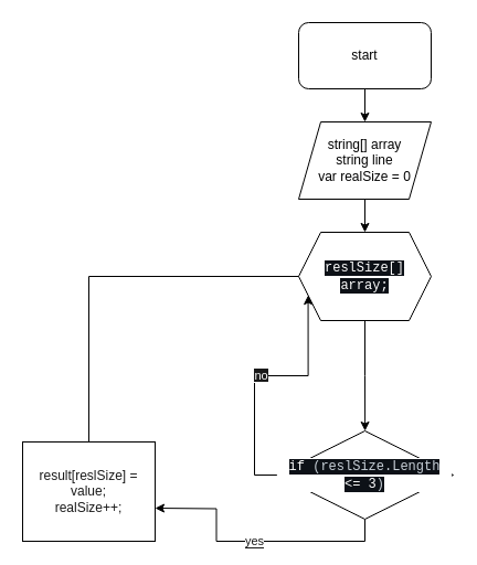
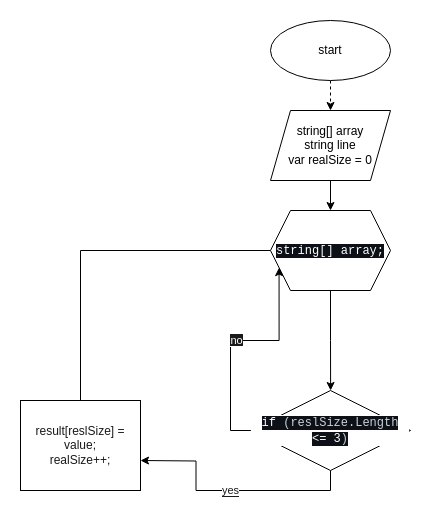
- <mxCell id="3" value="start" style="rounded=1;whiteSpace=wrap;html=1;" vertex="1" parent="1"><mxGeometry x="270" y="20" width="120" height="60" as="geometry" /></mxCell>
+ <mxCell id="3" value="start" style="ellipse;whiteSpace=wrap;html=1;" vertex="1" parent="1"><mxGeometry x="270" y="20" width="120" height="60" as="geometry" /></mxCell>
- <mxCell id="2" style="edgeStyle=orthogonalEdgeStyle;rounded=0;orthogonalLoop=1;jettySize=auto;html=1;exitX=0.5;exitY=1;exitDx=0;exitDy=0;entryX=0.5;entryY=0;entryDx=0;entryDy=0;" edge="1" parent="1" source="3" target="5"><mxGeometry relative="1" as="geometry" /></mxCell>
+ <mxCell id="2" style="edgeStyle=orthogonalEdgeStyle;rounded=0;orthogonalLoop=1;jettySize=auto;html=1;exitX=0.5;exitY=1;exitDx=0;exitDy=0;entryX=0.5;entryY=0;entryDx=0;entryDy=0;dashed=1;" edge="1" parent="1" source="3" target="5"><mxGeometry relative="1" as="geometry" /></mxCell>
- <mxCell id="7" value="&lt;font color=&quot;#ffffff&quot;&gt;&lt;span style=&quot;box-sizing: border-box; font-family: ui-monospace, SFMono-Regular, &amp;quot;SF Mono&amp;quot;, Menlo, Consolas, &amp;quot;Liberation Mono&amp;quot;, monospace; text-align: start; background-color: rgb(13, 17, 23);&quot; class=&quot;pl-k&quot;&gt;reslSize&lt;/span&gt;&lt;span style=&quot;font-family: ui-monospace, SFMono-Regular, &amp;quot;SF Mono&amp;quot;, Menlo, Consolas, &amp;quot;Liberation Mono&amp;quot;, monospace; text-align: start; background-color: rgb(13, 17, 23);&quot;&gt;[] &lt;/span&gt;&lt;span style=&quot;box-sizing: border-box; font-family: ui-monospace, SFMono-Regular, &amp;quot;SF Mono&amp;quot;, Menlo, Consolas, &amp;quot;Liberation Mono&amp;quot;, monospace; text-align: start; background-color: rgb(13, 17, 23);&quot; class=&quot;pl-en&quot;&gt;array&lt;/span&gt;&lt;span style=&quot;font-family: ui-monospace, SFMono-Regular, &amp;quot;SF Mono&amp;quot;, Menlo, Consolas, &amp;quot;Liberation Mono&amp;quot;, monospace; text-align: start; background-color: rgb(13, 17, 23);&quot;&gt;;&lt;/span&gt;&lt;/font&gt;" style="shape=hexagon;perimeter=hexagonPerimeter2;whiteSpace=wrap;html=1;fixedSize=1;" vertex="1" parent="1"><mxGeometry x="270" y="210" width="120" height="80" as="geometry" /></mxCell>
+ <mxCell id="7" value="&lt;font color=&quot;#ffffff&quot;&gt;&lt;span style=&quot;box-sizing: border-box; font-family: ui-monospace, SFMono-Regular, &amp;quot;SF Mono&amp;quot;, Menlo, Consolas, &amp;quot;Liberation Mono&amp;quot;, monospace; text-align: start; background-color: rgb(13, 17, 23);&quot; class=&quot;pl-k&quot;&gt;string&lt;/span&gt;&lt;span style=&quot;font-family: ui-monospace, SFMono-Regular, &amp;quot;SF Mono&amp;quot;, Menlo, Consolas, &amp;quot;Liberation Mono&amp;quot;, monospace; text-align: start; background-color: rgb(13, 17, 23);&quot;&gt;[] &lt;/span&gt;&lt;span style=&quot;box-sizing: border-box; font-family: ui-monospace, SFMono-Regular, &amp;quot;SF Mono&amp;quot;, Menlo, Consolas, &amp;quot;Liberation Mono&amp;quot;, monospace; text-align: start; background-color: rgb(13, 17, 23);&quot; class=&quot;pl-en&quot;&gt;array&lt;/span&gt;&lt;span style=&quot;font-family: ui-monospace, SFMono-Regular, &amp;quot;SF Mono&amp;quot;, Menlo, Consolas, &amp;quot;Liberation Mono&amp;quot;, monospace; text-align: start; background-color: rgb(13, 17, 23);&quot;&gt;;&lt;/span&gt;&lt;/font&gt;" style="shape=hexagon;perimeter=hexagonPerimeter2;whiteSpace=wrap;html=1;fixedSize=1;" vertex="1" parent="1"><mxGeometry x="270" y="210" width="120" height="80" as="geometry" /></mxCell>
